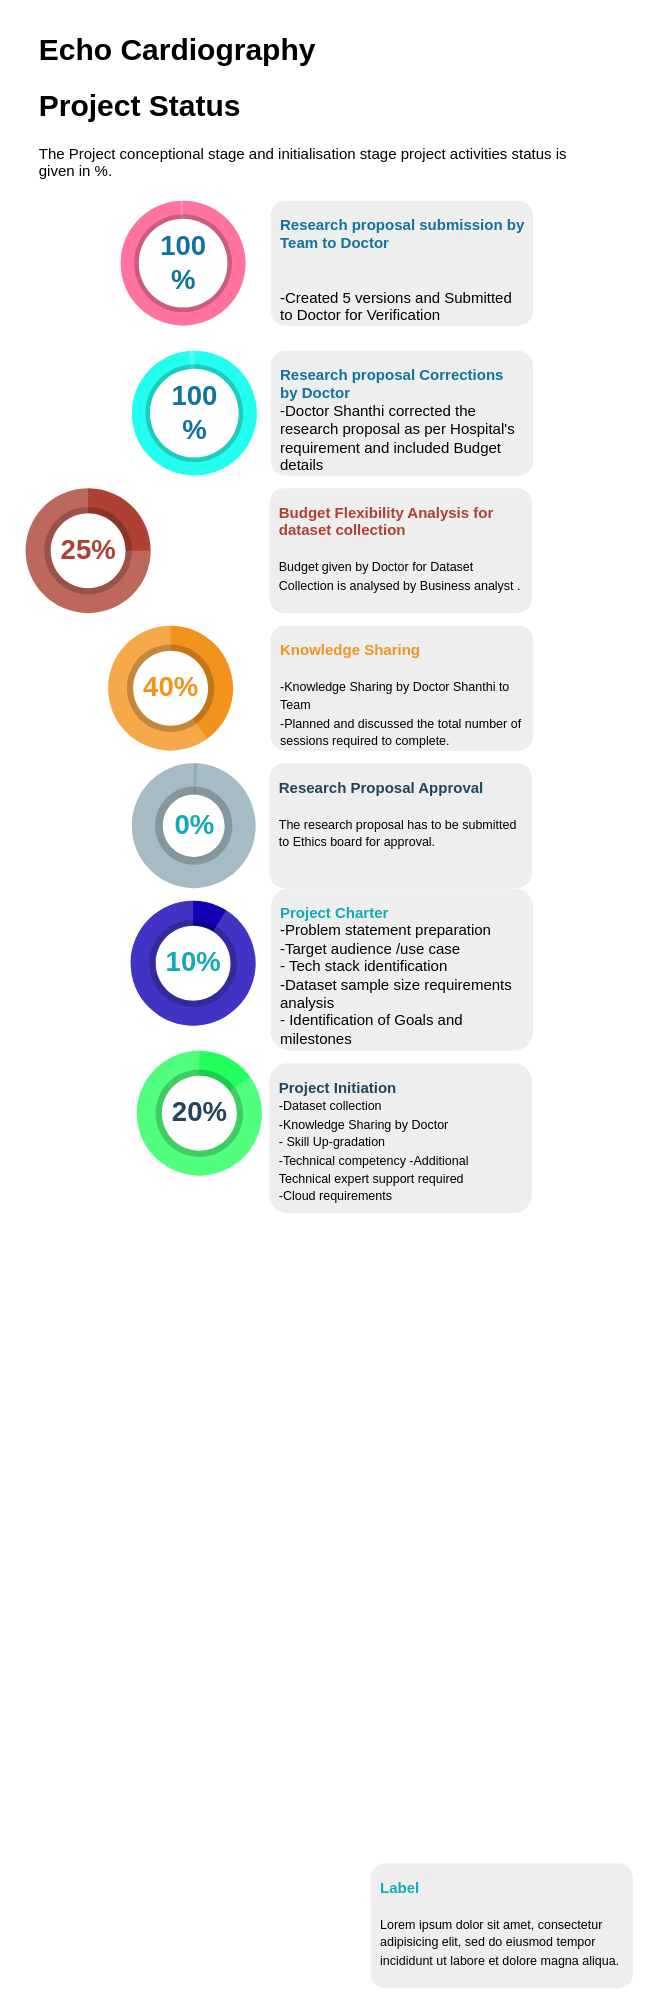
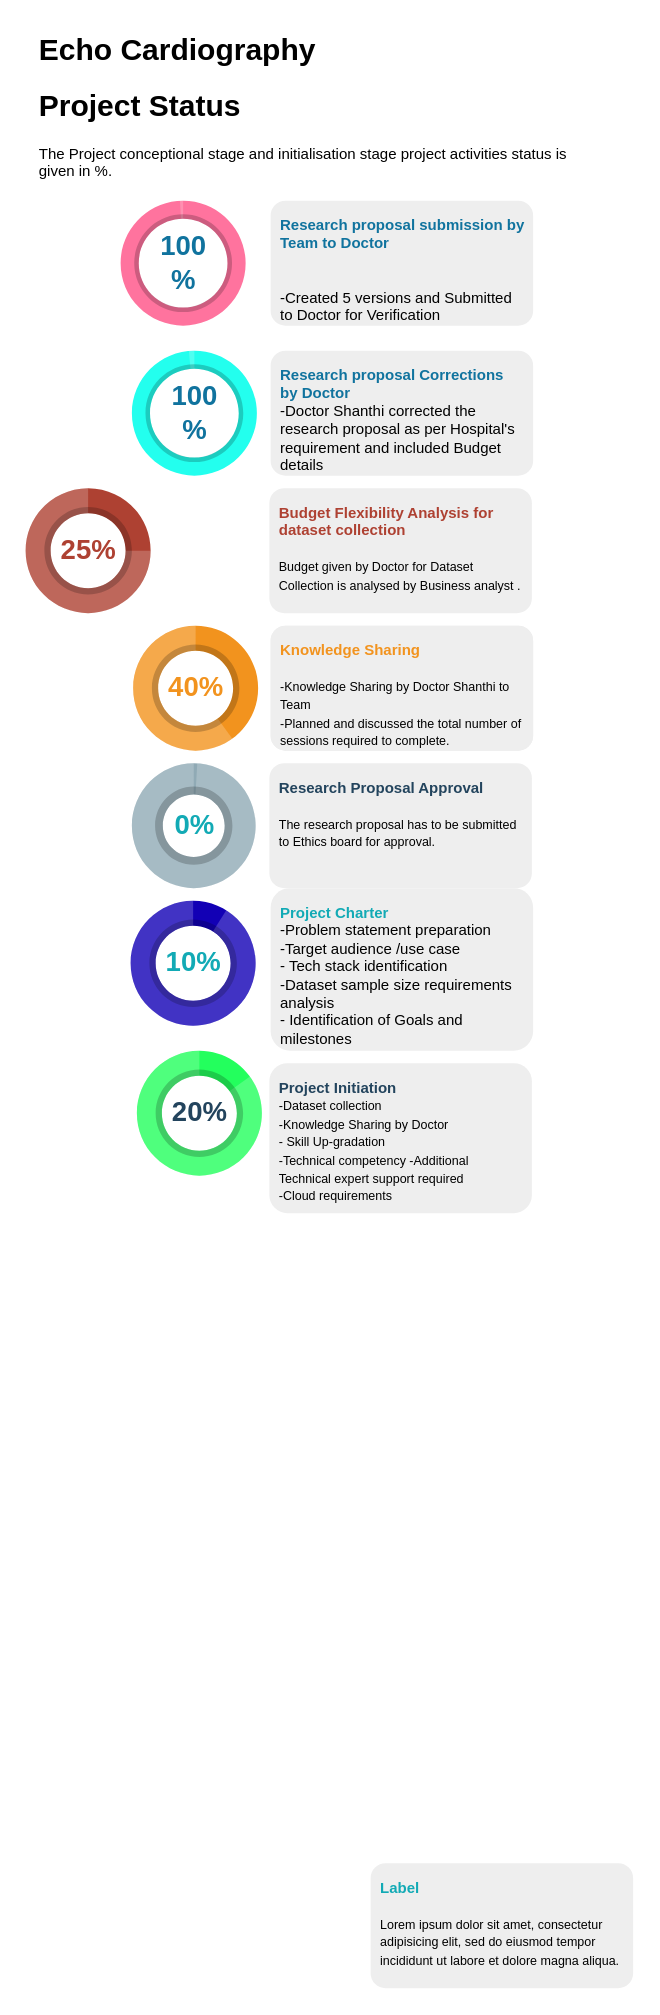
- <mxCell id="2" value="40%" style="verticalLabelPosition=middle;verticalAlign=middle;html=1;html=1;shape=mxgraph.infographic.partConcEllipse;startAngle=0;endAngle=0.4;arcWidth=0.4;strokeColor=none;fillColor=#F2931E;fontSize=22;fontColor=#F2931E;align=center;fontStyle=1;" vertex="1" parent="1"><mxGeometry x="86" y="500" width="100" height="100" as="geometry" /></mxCell>
+ <mxCell id="2" value="40%" style="verticalLabelPosition=middle;verticalAlign=middle;html=1;html=1;shape=mxgraph.infographic.partConcEllipse;startAngle=0;endAngle=0.4;arcWidth=0.4;strokeColor=none;fillColor=#F2931E;fontSize=22;fontColor=#F2931E;align=center;fontStyle=1;" vertex="1" parent="1"><mxGeometry x="106" y="500" width="100" height="100" as="geometry" /></mxCell>
